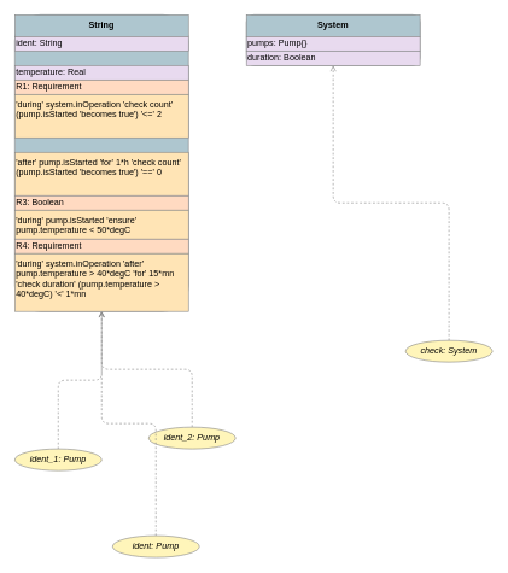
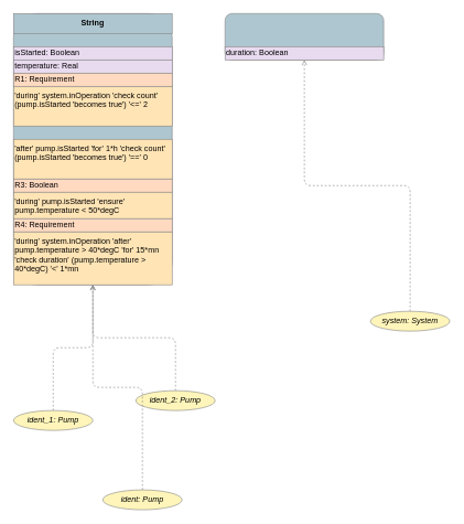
- <mxCell id="15" value="&lt;b&gt;System&lt;/b&gt;" style="text;html=1;whiteSpace=wrap;verticalAlign=middle;align=center;fillColor=#AEC6CF;strokeColor=#888888;" parent="14" vertex="1"><mxGeometry width="240" height="30" as="geometry" /></mxCell>
- <mxCell id="4" value="ident: String" style="text;html=1;whiteSpace=wrap;verticalAlign=middle;align=left;fillColor=#E8DAEF;strokeColor=#888888;" parent="2" vertex="1"><mxGeometry y="30" width="240" height="20" as="geometry" /></mxCell>
- <mxCell id="16" value="pumps: Pump{}" style="text;html=1;whiteSpace=wrap;verticalAlign=middle;align=left;fillColor=#E8DAEF;strokeColor=#888888;" parent="14" vertex="1"><mxGeometry y="30" width="240" height="20" as="geometry" /></mxCell>
+ <mxCell id="5" value="isStarted: Boolean" style="text;html=1;whiteSpace=wrap;verticalAlign=middle;align=left;fillColor=#E8DAEF;strokeColor=#888888;" parent="2" vertex="1"><mxGeometry y="50" width="240" height="20" as="geometry" /></mxCell>
- <mxCell id="18" value="&lt;i&gt;check: System&lt;/i&gt;" style="shape=ellipse;html=1;whiteSpace=wrap;rounded=1;strokeColor=#888888;fillColor=#FFF5BA;" parent="1" vertex="1"><mxGeometry x="560" y="470" width="120" height="30" as="geometry" /></mxCell>
+ <mxCell id="18" value="&lt;i&gt;system: System&lt;/i&gt;" style="shape=ellipse;html=1;whiteSpace=wrap;rounded=1;strokeColor=#888888;fillColor=#FFF5BA;" parent="1" vertex="1"><mxGeometry x="560" y="470" width="120" height="30" as="geometry" /></mxCell>
